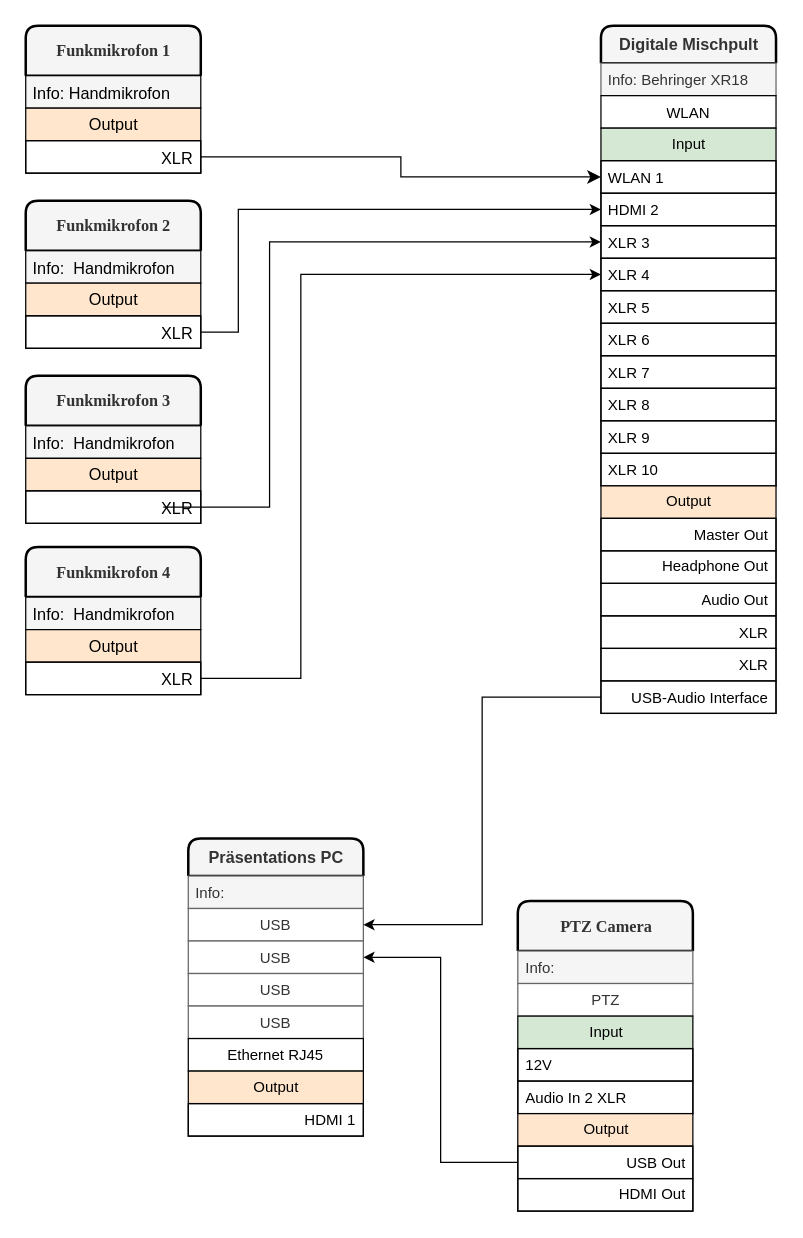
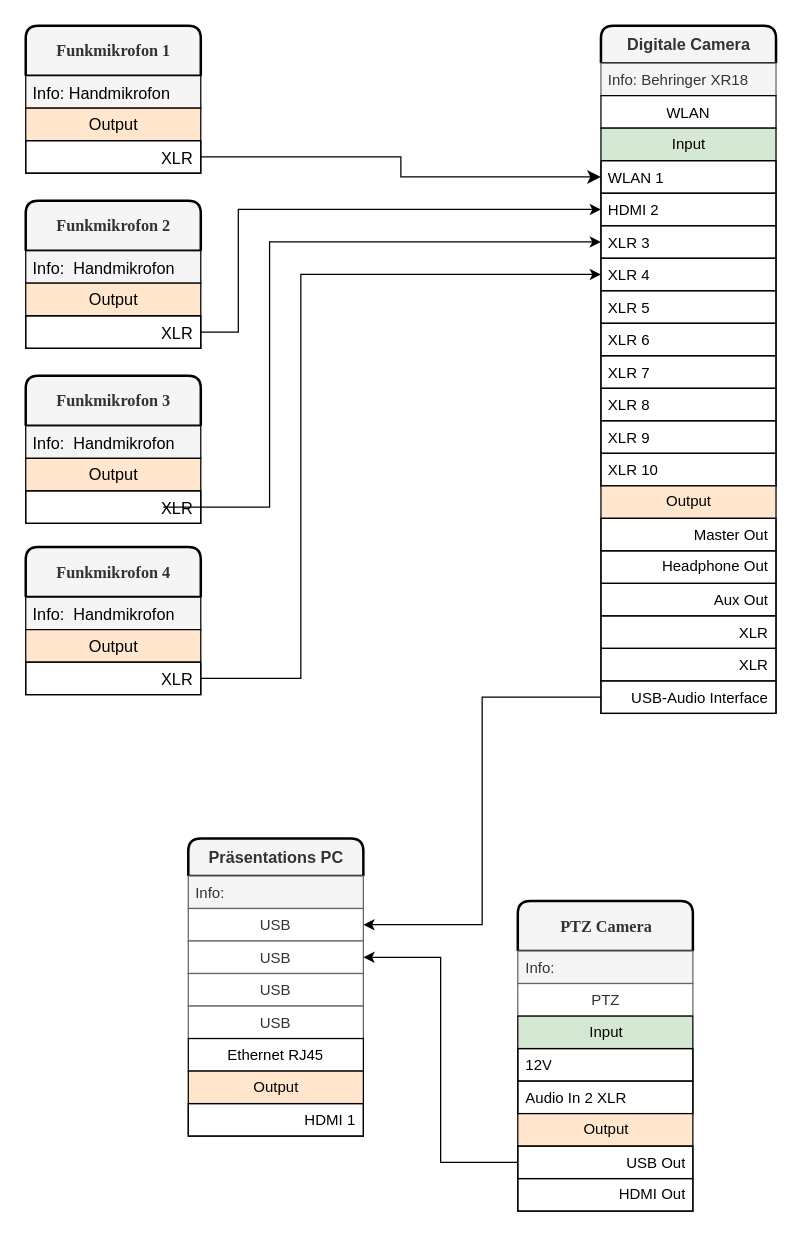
- <mxCell id="36" value="Digitale Mischpult" style="swimlane;fontStyle=1;childLayout=stackLayout;horizontal=1;startSize=30;fillColor=#f5f5f5;horizontalStack=0;resizeParent=1;resizeParentMax=0;resizeLast=0;collapsible=1;marginBottom=0;html=1;fontSize=13;points=[];strokeColor=default;rounded=1;fontColor=#333333;strokeWidth=2;arcSize=20;absoluteArcSize=1;swimlaneBody=0;" parent="1" vertex="1"><mxGeometry x="480" y="20" width="140" height="550" as="geometry"><mxRectangle x="380" y="243" width="120" height="40" as="alternateBounds" /></mxGeometry></mxCell>
+ <mxCell id="36" value="Digitale Camera" style="swimlane;fontStyle=1;childLayout=stackLayout;horizontal=1;startSize=30;fillColor=#f5f5f5;horizontalStack=0;resizeParent=1;resizeParentMax=0;resizeLast=0;collapsible=1;marginBottom=0;html=1;fontSize=13;points=[];strokeColor=default;rounded=1;fontColor=#333333;strokeWidth=2;arcSize=20;absoluteArcSize=1;swimlaneBody=0;" parent="1" vertex="1"><mxGeometry x="480" y="20" width="140" height="550" as="geometry"><mxRectangle x="380" y="243" width="120" height="40" as="alternateBounds" /></mxGeometry></mxCell>
- <mxCell id="53" value="Audio Out" style="text;strokeColor=default;fillColor=none;align=right;verticalAlign=top;spacingLeft=4;spacingRight=4;overflow=hidden;rotatable=0;points=[[0,0.5],[1,0.5]];portConstraint=eastwest;whiteSpace=wrap;html=1;" parent="50" vertex="1"><mxGeometry y="78" width="140" height="26" as="geometry" /></mxCell>
+ <mxCell id="53" value="Aux Out" style="text;strokeColor=default;fillColor=none;align=right;verticalAlign=top;spacingLeft=4;spacingRight=4;overflow=hidden;rotatable=0;points=[[0,0.5],[1,0.5]];portConstraint=eastwest;whiteSpace=wrap;html=1;" parent="50" vertex="1"><mxGeometry y="78" width="140" height="26" as="geometry" /></mxCell>
